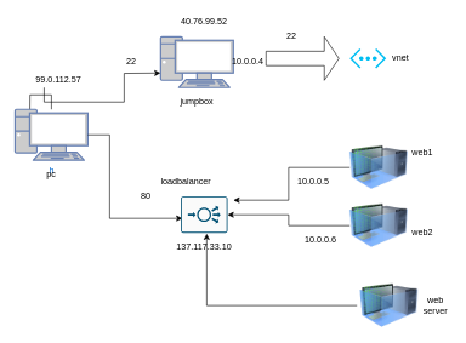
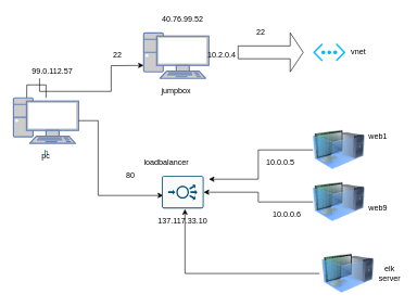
- <mxCell id="13" value="10.0.0.4" style="text;html=1;strokeColor=none;fillColor=none;align=center;verticalAlign=middle;whiteSpace=wrap;rounded=0;" vertex="1" parent="1"><mxGeometry x="320" y="75" width="40" height="20" as="geometry" /></mxCell>
+ <mxCell id="13" value="10.2.0.4" style="text;html=1;strokeColor=none;fillColor=none;align=center;verticalAlign=middle;whiteSpace=wrap;rounded=0;" vertex="1" parent="1"><mxGeometry x="320" y="75" width="40" height="20" as="geometry" /></mxCell>
- <mxCell id="28" value="web2" style="text;html=1;strokeColor=none;fillColor=none;align=center;verticalAlign=middle;whiteSpace=wrap;rounded=0;" vertex="1" parent="1"><mxGeometry x="560" y="310" width="40" height="20" as="geometry" /></mxCell>
+ <mxCell id="28" value="web9" style="text;html=1;strokeColor=none;fillColor=none;align=center;verticalAlign=middle;whiteSpace=wrap;rounded=0;" vertex="1" parent="1"><mxGeometry x="560" y="310" width="40" height="20" as="geometry" /></mxCell>
- <mxCell id="31" value="web server" style="text;html=1;strokeColor=none;fillColor=none;align=center;verticalAlign=middle;whiteSpace=wrap;rounded=0;" vertex="1" parent="1"><mxGeometry x="578" y="410" width="40" height="20" as="geometry" /></mxCell>
+ <mxCell id="31" value="elk server" style="text;html=1;strokeColor=none;fillColor=none;align=center;verticalAlign=middle;whiteSpace=wrap;rounded=0;" vertex="1" parent="1"><mxGeometry x="578" y="410" width="40" height="20" as="geometry" /></mxCell>
